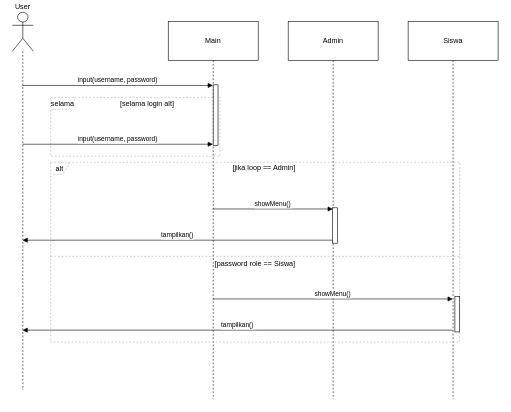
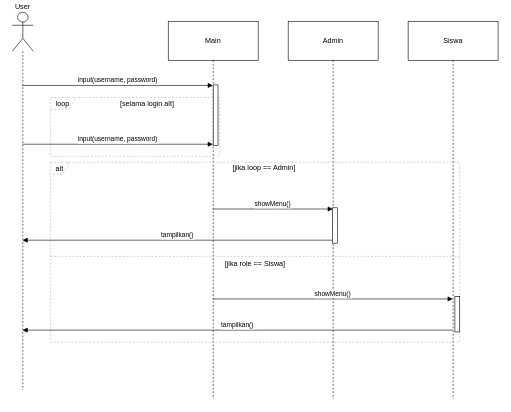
- <mxCell id="6" value="selama" style="shape=umlFrame;dashed=1;pointerEvents=0;dropTarget=0;strokeColor=#B3B3B3;height=20;width=40" vertex="1" parent="1"><mxGeometry x="84" y="162" width="282" height="98" as="geometry" /></mxCell>
+ <mxCell id="6" value="loop" style="shape=umlFrame;dashed=1;pointerEvents=0;dropTarget=0;strokeColor=#B3B3B3;height=20;width=40" vertex="1" parent="1"><mxGeometry x="84" y="162" width="282" height="98" as="geometry" /></mxCell>
- <mxCell id="10" value="[password role == Siswa]" style="shape=line;dashed=1;whiteSpace=wrap;verticalAlign=top;labelPosition=center;verticalLabelPosition=middle;align=center;strokeColor=#B3B3B3;" vertex="1" parent="8"><mxGeometry y="155" width="682" height="4" as="geometry" /></mxCell>
+ <mxCell id="10" value="[jika role == Siswa]" style="shape=line;dashed=1;whiteSpace=wrap;verticalAlign=top;labelPosition=center;verticalLabelPosition=middle;align=center;strokeColor=#B3B3B3;" vertex="1" parent="8"><mxGeometry y="155" width="682" height="4" as="geometry" /></mxCell>
